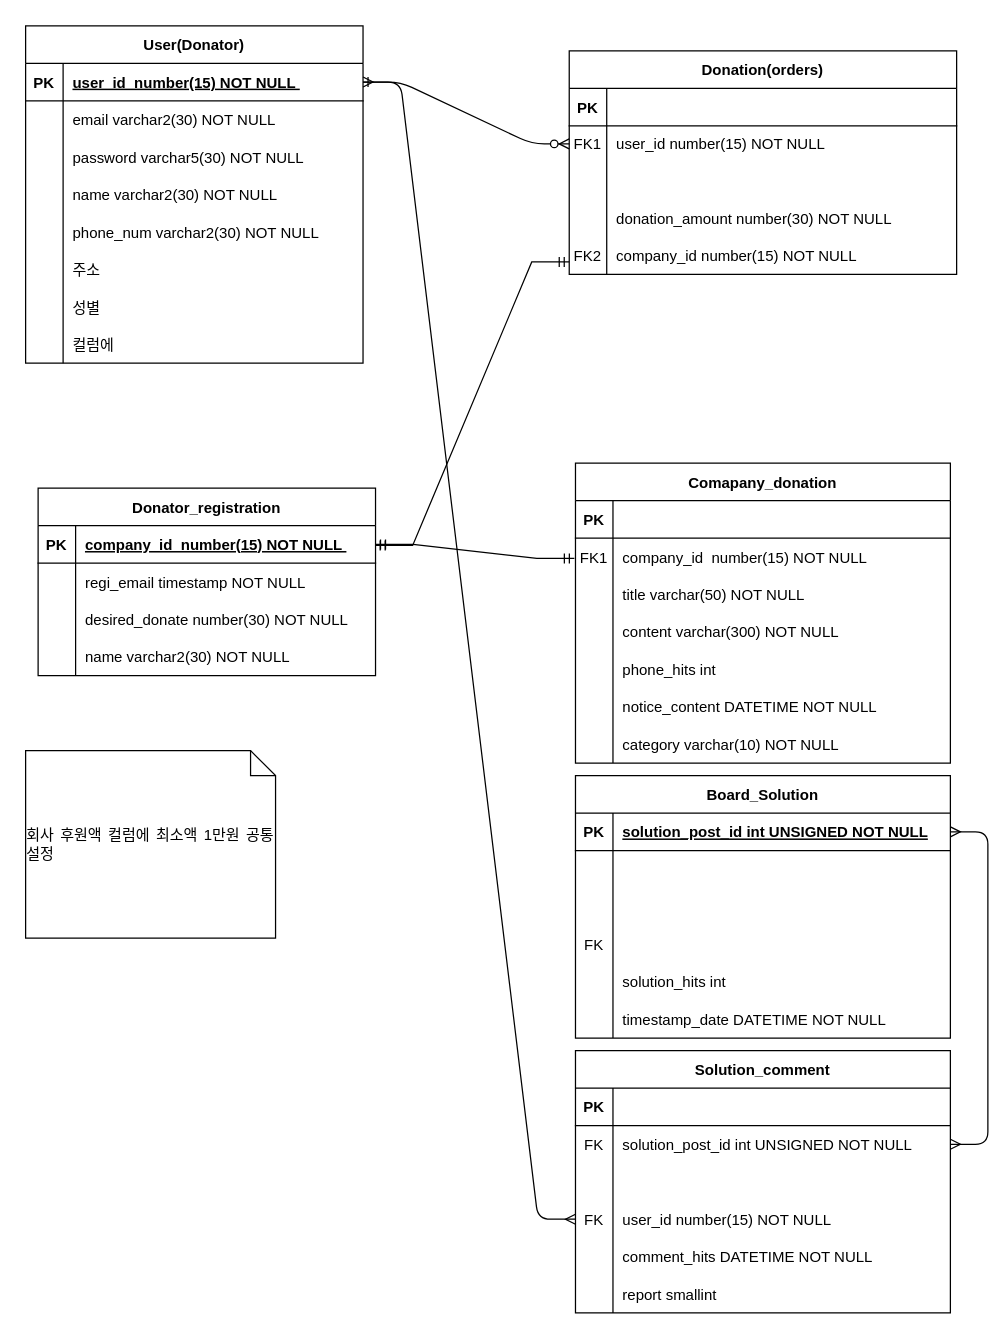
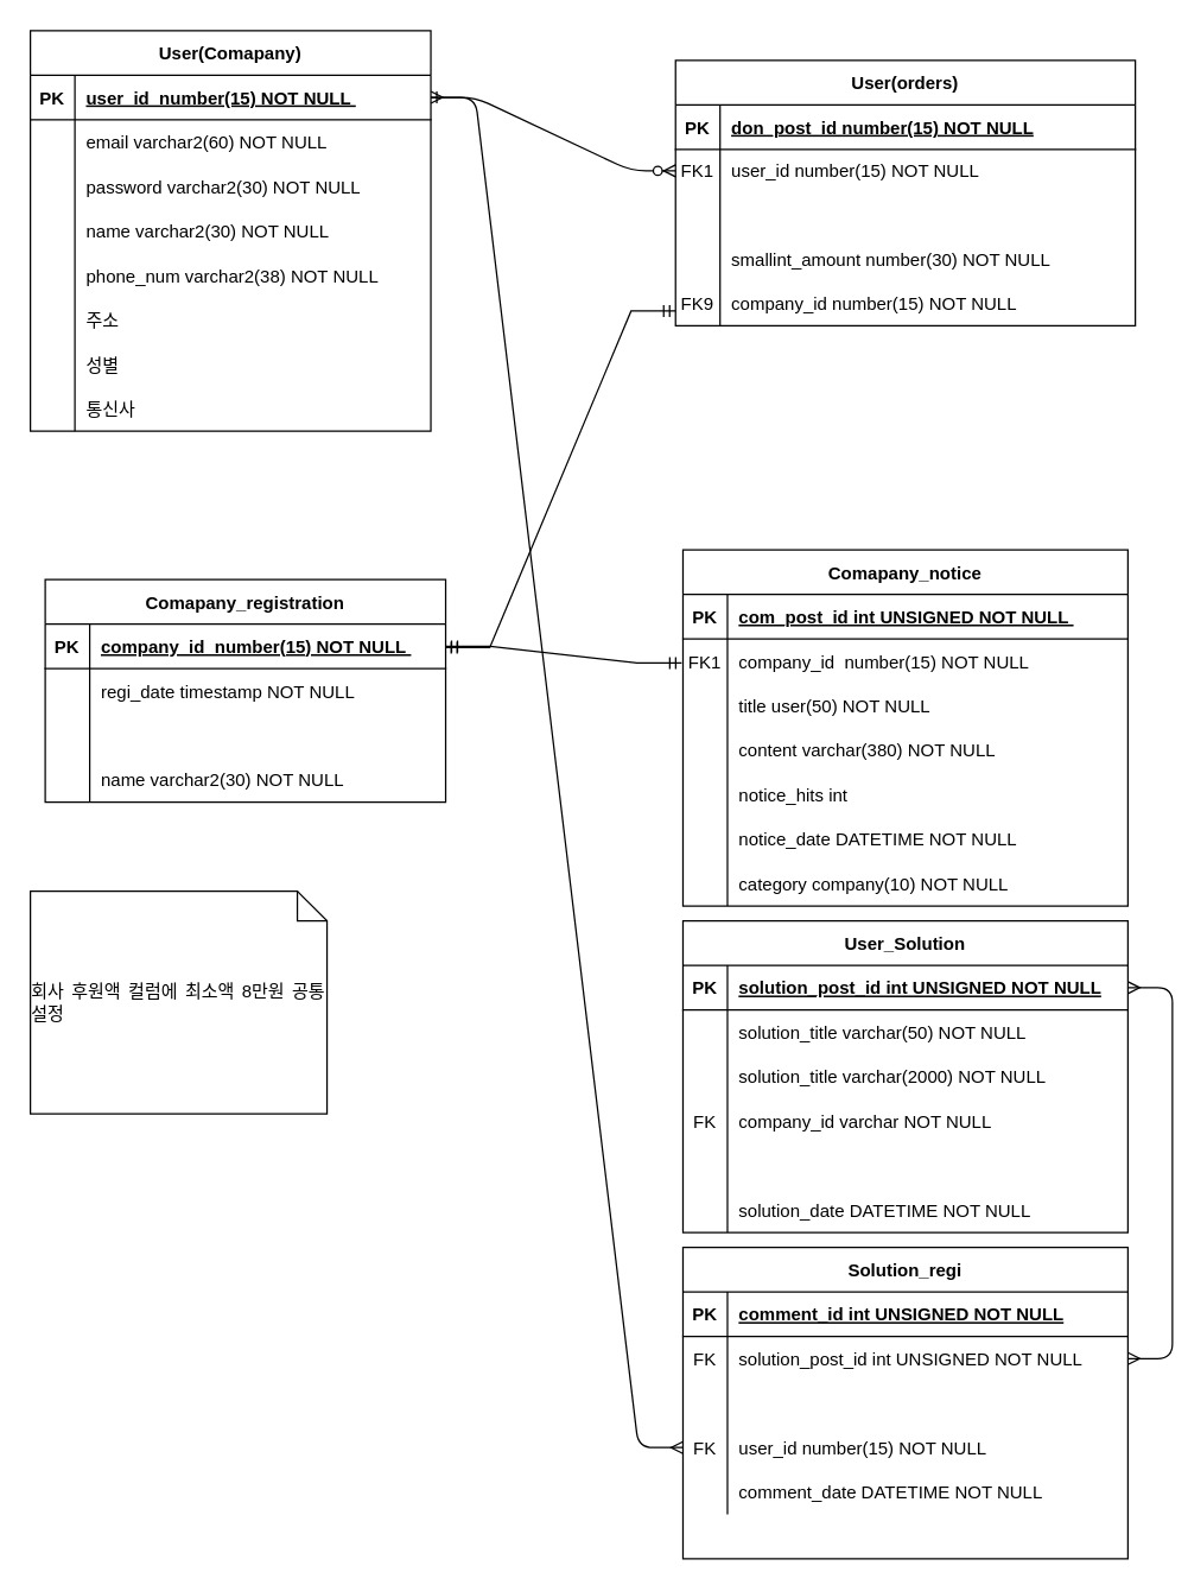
- <mxCell id="18" value="User(Donator)" style="shape=table;startSize=30;container=1;collapsible=1;childLayout=tableLayout;fixedRows=1;rowLines=0;fontStyle=1;align=center;resizeLast=1;" parent="1" vertex="1"><mxGeometry x="20" y="20" width="270" height="270" as="geometry" /></mxCell>
+ <mxCell id="18" value="User(Comapany)" style="shape=table;startSize=30;container=1;collapsible=1;childLayout=tableLayout;fixedRows=1;rowLines=0;fontStyle=1;align=center;resizeLast=1;" parent="1" vertex="1"><mxGeometry x="20" y="20" width="270" height="270" as="geometry" /></mxCell>
- <mxCell id="3" value="Donation(orders)" style="shape=table;startSize=30;container=1;collapsible=1;childLayout=tableLayout;fixedRows=1;rowLines=0;fontStyle=1;align=center;resizeLast=1;" parent="1" vertex="1"><mxGeometry x="455" y="40" width="310" height="179" as="geometry" /></mxCell>
+ <mxCell id="3" value="User(orders)" style="shape=table;startSize=30;container=1;collapsible=1;childLayout=tableLayout;fixedRows=1;rowLines=0;fontStyle=1;align=center;resizeLast=1;" parent="1" vertex="1"><mxGeometry x="455" y="40" width="310" height="179" as="geometry" /></mxCell>
+ <mxCell id="6" value="don_post_id number(15) NOT NULL " style="shape=partialRectangle;overflow=hidden;connectable=0;fillColor=none;top=0;left=0;bottom=0;right=0;align=left;spacingLeft=6;fontStyle=5;" parent="4" vertex="1"><mxGeometry x="30" width="280" height="30" as="geometry"><mxRectangle width="280" height="30" as="alternateBounds" /></mxGeometry></mxCell>
- <mxCell id="24" value="email varchar2(30) NOT NULL" style="shape=partialRectangle;connectable=0;fillColor=none;top=0;left=0;bottom=0;right=0;align=left;spacingLeft=6;overflow=hidden;" parent="22" vertex="1"><mxGeometry x="30" width="240" height="30" as="geometry"><mxRectangle width="240" height="30" as="alternateBounds" /></mxGeometry></mxCell>
+ <mxCell id="24" value="email varchar2(60) NOT NULL" style="shape=partialRectangle;connectable=0;fillColor=none;top=0;left=0;bottom=0;right=0;align=left;spacingLeft=6;overflow=hidden;" parent="22" vertex="1"><mxGeometry x="30" width="240" height="30" as="geometry"><mxRectangle width="240" height="30" as="alternateBounds" /></mxGeometry></mxCell>
- <mxCell id="27" value="password varchar5(30) NOT NULL" style="shape=partialRectangle;overflow=hidden;connectable=0;fillColor=none;top=0;left=0;bottom=0;right=0;align=left;spacingLeft=6;" parent="25" vertex="1"><mxGeometry x="30" width="240" height="30" as="geometry"><mxRectangle width="240" height="30" as="alternateBounds" /></mxGeometry></mxCell>
+ <mxCell id="27" value="password varchar2(30) NOT NULL" style="shape=partialRectangle;overflow=hidden;connectable=0;fillColor=none;top=0;left=0;bottom=0;right=0;align=left;spacingLeft=6;" parent="25" vertex="1"><mxGeometry x="30" width="240" height="30" as="geometry"><mxRectangle width="240" height="30" as="alternateBounds" /></mxGeometry></mxCell>
- <mxCell id="14" value="donation_amount number(30) NOT NULL" style="shape=partialRectangle;connectable=0;fillColor=none;top=0;left=0;bottom=0;right=0;align=left;spacingLeft=6;overflow=hidden;" parent="12" vertex="1"><mxGeometry x="30" width="280" height="30" as="geometry"><mxRectangle width="280" height="30" as="alternateBounds" /></mxGeometry></mxCell>
+ <mxCell id="14" value="smallint_amount number(30) NOT NULL" style="shape=partialRectangle;connectable=0;fillColor=none;top=0;left=0;bottom=0;right=0;align=left;spacingLeft=6;overflow=hidden;" parent="12" vertex="1"><mxGeometry x="30" width="280" height="30" as="geometry"><mxRectangle width="280" height="30" as="alternateBounds" /></mxGeometry></mxCell>
- <mxCell id="33" value="phone_num varchar2(30) NOT NULL" style="shape=partialRectangle;connectable=0;fillColor=none;top=0;left=0;bottom=0;right=0;align=left;spacingLeft=6;overflow=hidden;" parent="31" vertex="1"><mxGeometry x="30" width="240" height="30" as="geometry"><mxRectangle width="240" height="30" as="alternateBounds" /></mxGeometry></mxCell>
+ <mxCell id="33" value="phone_num varchar2(38) NOT NULL" style="shape=partialRectangle;connectable=0;fillColor=none;top=0;left=0;bottom=0;right=0;align=left;spacingLeft=6;overflow=hidden;" parent="31" vertex="1"><mxGeometry x="30" width="240" height="30" as="geometry"><mxRectangle width="240" height="30" as="alternateBounds" /></mxGeometry></mxCell>
- <mxCell id="16" value="FK2" style="shape=partialRectangle;connectable=0;fillColor=none;top=0;left=0;bottom=0;right=0;editable=1;overflow=hidden;" parent="15" vertex="1"><mxGeometry width="30" height="30" as="geometry"><mxRectangle width="30" height="30" as="alternateBounds" /></mxGeometry></mxCell>
+ <mxCell id="16" value="FK9" style="shape=partialRectangle;connectable=0;fillColor=none;top=0;left=0;bottom=0;right=0;editable=1;overflow=hidden;" parent="15" vertex="1"><mxGeometry width="30" height="30" as="geometry"><mxRectangle width="30" height="30" as="alternateBounds" /></mxGeometry></mxCell>
- <mxCell id="42" value="컬럼에" style="shape=partialRectangle;connectable=0;fillColor=none;top=0;left=0;bottom=0;right=0;align=left;spacingLeft=6;overflow=hidden;" parent="40" vertex="1"><mxGeometry x="30" width="240" height="30" as="geometry"><mxRectangle width="240" height="30" as="alternateBounds" /></mxGeometry></mxCell>
+ <mxCell id="42" value="통신사" style="shape=partialRectangle;connectable=0;fillColor=none;top=0;left=0;bottom=0;right=0;align=left;spacingLeft=6;overflow=hidden;" parent="40" vertex="1"><mxGeometry x="30" width="240" height="30" as="geometry"><mxRectangle width="240" height="30" as="alternateBounds" /></mxGeometry></mxCell>
- <mxCell id="60" value="Comapany_donation" style="shape=table;startSize=30;container=1;collapsible=1;childLayout=tableLayout;fixedRows=1;rowLines=0;fontStyle=1;align=center;resizeLast=1;" parent="1" vertex="1"><mxGeometry x="460" y="370" width="300" height="240" as="geometry" /></mxCell>
+ <mxCell id="60" value="Comapany_notice" style="shape=table;startSize=30;container=1;collapsible=1;childLayout=tableLayout;fixedRows=1;rowLines=0;fontStyle=1;align=center;resizeLast=1;" parent="1" vertex="1"><mxGeometry x="460" y="370" width="300" height="240" as="geometry" /></mxCell>
- <mxCell id="47" value="Donator_registration" style="shape=table;startSize=30;container=1;collapsible=1;childLayout=tableLayout;fixedRows=1;rowLines=0;fontStyle=1;align=center;resizeLast=1;" parent="1" vertex="1"><mxGeometry x="30" y="390" width="270" height="150" as="geometry" /></mxCell>
+ <mxCell id="47" value="Comapany_registration" style="shape=table;startSize=30;container=1;collapsible=1;childLayout=tableLayout;fixedRows=1;rowLines=0;fontStyle=1;align=center;resizeLast=1;" parent="1" vertex="1"><mxGeometry x="30" y="390" width="270" height="150" as="geometry" /></mxCell>
+ <mxCell id="63" value="com_post_id int UNSIGNED NOT NULL " style="shape=partialRectangle;overflow=hidden;connectable=0;fillColor=none;top=0;left=0;bottom=0;right=0;align=left;spacingLeft=6;fontStyle=5;" parent="61" vertex="1"><mxGeometry x="30" width="270" height="30" as="geometry"><mxRectangle width="270" height="30" as="alternateBounds" /></mxGeometry></mxCell>
- <mxCell id="53" value="regi_email timestamp NOT NULL" style="shape=partialRectangle;connectable=0;fillColor=none;top=0;left=0;bottom=0;right=0;align=left;spacingLeft=6;overflow=hidden;" parent="51" vertex="1"><mxGeometry x="30" width="240" height="30" as="geometry"><mxRectangle width="240" height="30" as="alternateBounds" /></mxGeometry></mxCell>
+ <mxCell id="53" value="regi_date timestamp NOT NULL" style="shape=partialRectangle;connectable=0;fillColor=none;top=0;left=0;bottom=0;right=0;align=left;spacingLeft=6;overflow=hidden;" parent="51" vertex="1"><mxGeometry x="30" width="240" height="30" as="geometry"><mxRectangle width="240" height="30" as="alternateBounds" /></mxGeometry></mxCell>
- <mxCell id="69" value="title varchar(50) NOT NULL" style="shape=partialRectangle;connectable=0;fillColor=none;top=0;left=0;bottom=0;right=0;align=left;spacingLeft=6;overflow=hidden;" parent="67" vertex="1"><mxGeometry x="30" width="270" height="30" as="geometry"><mxRectangle width="270" height="30" as="alternateBounds" /></mxGeometry></mxCell>
+ <mxCell id="69" value="title user(50) NOT NULL" style="shape=partialRectangle;connectable=0;fillColor=none;top=0;left=0;bottom=0;right=0;align=left;spacingLeft=6;overflow=hidden;" parent="67" vertex="1"><mxGeometry x="30" width="270" height="30" as="geometry"><mxRectangle width="270" height="30" as="alternateBounds" /></mxGeometry></mxCell>
- <mxCell id="56" value="desired_donate number(30) NOT NULL" style="shape=partialRectangle;overflow=hidden;connectable=0;fillColor=none;top=0;left=0;bottom=0;right=0;align=left;spacingLeft=6;" parent="54" vertex="1"><mxGeometry x="30" width="240" height="30" as="geometry"><mxRectangle width="240" height="30" as="alternateBounds" /></mxGeometry></mxCell>
- <mxCell id="72" value="content varchar(300) NOT NULL" style="shape=partialRectangle;connectable=0;fillColor=none;top=0;left=0;bottom=0;right=0;align=left;spacingLeft=6;overflow=hidden;" parent="70" vertex="1"><mxGeometry x="30" width="270" height="30" as="geometry"><mxRectangle width="270" height="30" as="alternateBounds" /></mxGeometry></mxCell>
+ <mxCell id="72" value="content varchar(380) NOT NULL" style="shape=partialRectangle;connectable=0;fillColor=none;top=0;left=0;bottom=0;right=0;align=left;spacingLeft=6;overflow=hidden;" parent="70" vertex="1"><mxGeometry x="30" width="270" height="30" as="geometry"><mxRectangle width="270" height="30" as="alternateBounds" /></mxGeometry></mxCell>
- <mxCell id="75" value="phone_hits int " style="shape=partialRectangle;connectable=0;fillColor=none;top=0;left=0;bottom=0;right=0;align=left;spacingLeft=6;overflow=hidden;" parent="73" vertex="1"><mxGeometry x="30" width="270" height="30" as="geometry"><mxRectangle width="270" height="30" as="alternateBounds" /></mxGeometry></mxCell>
+ <mxCell id="75" value="notice_hits int " style="shape=partialRectangle;connectable=0;fillColor=none;top=0;left=0;bottom=0;right=0;align=left;spacingLeft=6;overflow=hidden;" parent="73" vertex="1"><mxGeometry x="30" width="270" height="30" as="geometry"><mxRectangle width="270" height="30" as="alternateBounds" /></mxGeometry></mxCell>
- <mxCell id="78" value="notice_content DATETIME NOT NULL " style="shape=partialRectangle;connectable=0;fillColor=none;top=0;left=0;bottom=0;right=0;align=left;spacingLeft=6;overflow=hidden;" parent="76" vertex="1"><mxGeometry x="30" width="270" height="30" as="geometry"><mxRectangle width="270" height="30" as="alternateBounds" /></mxGeometry></mxCell>
+ <mxCell id="78" value="notice_date DATETIME NOT NULL " style="shape=partialRectangle;connectable=0;fillColor=none;top=0;left=0;bottom=0;right=0;align=left;spacingLeft=6;overflow=hidden;" parent="76" vertex="1"><mxGeometry x="30" width="270" height="30" as="geometry"><mxRectangle width="270" height="30" as="alternateBounds" /></mxGeometry></mxCell>
- <mxCell id="81" value="category varchar(10) NOT NULL" style="shape=partialRectangle;connectable=0;fillColor=none;top=0;left=0;bottom=0;right=0;align=left;spacingLeft=6;overflow=hidden;" parent="79" vertex="1"><mxGeometry x="30" width="270" height="30" as="geometry"><mxRectangle width="270" height="30" as="alternateBounds" /></mxGeometry></mxCell>
+ <mxCell id="81" value="category company(10) NOT NULL" style="shape=partialRectangle;connectable=0;fillColor=none;top=0;left=0;bottom=0;right=0;align=left;spacingLeft=6;overflow=hidden;" parent="79" vertex="1"><mxGeometry x="30" width="270" height="30" as="geometry"><mxRectangle width="270" height="30" as="alternateBounds" /></mxGeometry></mxCell>
- <mxCell id="104" value="Board_Solution" style="shape=table;startSize=30;container=1;collapsible=1;childLayout=tableLayout;fixedRows=1;rowLines=0;fontStyle=1;align=center;resizeLast=1;" parent="1" vertex="1"><mxGeometry x="460" y="620" width="300" height="210" as="geometry"><mxRectangle x="120" y="120" width="80" height="30" as="alternateBounds" /></mxGeometry></mxCell>
+ <mxCell id="104" value="User_Solution" style="shape=table;startSize=30;container=1;collapsible=1;childLayout=tableLayout;fixedRows=1;rowLines=0;fontStyle=1;align=center;resizeLast=1;" parent="1" vertex="1"><mxGeometry x="460" y="620" width="300" height="210" as="geometry"><mxRectangle x="120" y="120" width="80" height="30" as="alternateBounds" /></mxGeometry></mxCell>
- <mxCell id="84" value="&lt;div style=&quot;text-align: justify;&quot;&gt;&lt;span style=&quot;background-color: initial;&quot;&gt;회사 후원액 컬럼에 최소액 1만원 공통 설정&lt;/span&gt;&lt;/div&gt;" style="shape=note;size=20;whiteSpace=wrap;html=1;" parent="1" vertex="1"><mxGeometry x="20" y="600" width="200" height="150" as="geometry" /></mxCell>
+ <mxCell id="84" value="&lt;div style=&quot;text-align: justify;&quot;&gt;&lt;span style=&quot;background-color: initial;&quot;&gt;회사 후원액 컬럼에 최소액 8만원 공통 설정&lt;/span&gt;&lt;/div&gt;" style="shape=note;size=20;whiteSpace=wrap;html=1;" parent="1" vertex="1"><mxGeometry x="20" y="600" width="200" height="150" as="geometry" /></mxCell>
+ <mxCell id="110" value="solution_title varchar(50) NOT NULL" style="shape=partialRectangle;overflow=hidden;connectable=0;fillColor=none;top=0;left=0;bottom=0;right=0;align=left;spacingLeft=6;" parent="108" vertex="1"><mxGeometry x="30" width="270" height="30" as="geometry"><mxRectangle width="270" height="30" as="alternateBounds" /></mxGeometry></mxCell>
+ <mxCell id="113" value="solution_title varchar(2000) NOT NULL" style="shape=partialRectangle;overflow=hidden;connectable=0;fillColor=none;top=0;left=0;bottom=0;right=0;align=left;spacingLeft=6;" parent="111" vertex="1"><mxGeometry x="30" width="270" height="30" as="geometry"><mxRectangle width="270" height="30" as="alternateBounds" /></mxGeometry></mxCell>
+ <mxCell id="116" value="company_id varchar NOT NULL" style="shape=partialRectangle;overflow=hidden;connectable=0;fillColor=none;top=0;left=0;bottom=0;right=0;align=left;spacingLeft=6;" parent="114" vertex="1"><mxGeometry x="30" width="270" height="30" as="geometry"><mxRectangle width="270" height="30" as="alternateBounds" /></mxGeometry></mxCell>
- <mxCell id="119" value="solution_hits int" style="shape=partialRectangle;overflow=hidden;connectable=0;fillColor=none;top=0;left=0;bottom=0;right=0;align=left;spacingLeft=6;" parent="117" vertex="1"><mxGeometry x="30" width="270" height="30" as="geometry"><mxRectangle width="270" height="30" as="alternateBounds" /></mxGeometry></mxCell>
- <mxCell id="122" value="timestamp_date DATETIME NOT NULL" style="shape=partialRectangle;overflow=hidden;connectable=0;fillColor=none;top=0;left=0;bottom=0;right=0;align=left;spacingLeft=6;" parent="120" vertex="1"><mxGeometry x="30" width="270" height="30" as="geometry"><mxRectangle width="270" height="30" as="alternateBounds" /></mxGeometry></mxCell>
+ <mxCell id="122" value="solution_date DATETIME NOT NULL" style="shape=partialRectangle;overflow=hidden;connectable=0;fillColor=none;top=0;left=0;bottom=0;right=0;align=left;spacingLeft=6;" parent="120" vertex="1"><mxGeometry x="30" width="270" height="30" as="geometry"><mxRectangle width="270" height="30" as="alternateBounds" /></mxGeometry></mxCell>
- <mxCell id="85" value="Solution_comment" style="shape=table;startSize=30;container=1;collapsible=1;childLayout=tableLayout;fixedRows=1;rowLines=0;fontStyle=1;align=center;resizeLast=1;" parent="1" vertex="1"><mxGeometry x="460" y="840" width="300" height="210" as="geometry"><mxRectangle x="120" y="120" width="80" height="30" as="alternateBounds" /></mxGeometry></mxCell>
+ <mxCell id="85" value="Solution_regi" style="shape=table;startSize=30;container=1;collapsible=1;childLayout=tableLayout;fixedRows=1;rowLines=0;fontStyle=1;align=center;resizeLast=1;" parent="1" vertex="1"><mxGeometry x="460" y="840" width="300" height="210" as="geometry"><mxRectangle x="120" y="120" width="80" height="30" as="alternateBounds" /></mxGeometry></mxCell>
+ <mxCell id="88" value="comment_id int UNSIGNED NOT NULL " style="shape=partialRectangle;overflow=hidden;connectable=0;fillColor=none;top=0;left=0;bottom=0;right=0;align=left;spacingLeft=6;fontStyle=5;" parent="86" vertex="1"><mxGeometry x="30" width="270" height="30" as="geometry"><mxRectangle width="270" height="30" as="alternateBounds" /></mxGeometry></mxCell>
- <mxCell id="99" value="comment_hits DATETIME NOT NULL" style="shape=partialRectangle;overflow=hidden;connectable=0;fillColor=none;top=0;left=0;bottom=0;right=0;align=left;spacingLeft=6;" parent="97" vertex="1"><mxGeometry x="30" width="270" height="30" as="geometry"><mxRectangle width="270" height="30" as="alternateBounds" /></mxGeometry></mxCell>
+ <mxCell id="99" value="comment_date DATETIME NOT NULL" style="shape=partialRectangle;overflow=hidden;connectable=0;fillColor=none;top=0;left=0;bottom=0;right=0;align=left;spacingLeft=6;" parent="97" vertex="1"><mxGeometry x="30" width="270" height="30" as="geometry"><mxRectangle width="270" height="30" as="alternateBounds" /></mxGeometry></mxCell>
- <mxCell id="102" value="report smallint" style="shape=partialRectangle;overflow=hidden;connectable=0;fillColor=none;top=0;left=0;bottom=0;right=0;align=left;spacingLeft=6;" parent="100" vertex="1"><mxGeometry x="30" width="270" height="30" as="geometry"><mxRectangle width="270" height="30" as="alternateBounds" /></mxGeometry></mxCell>
